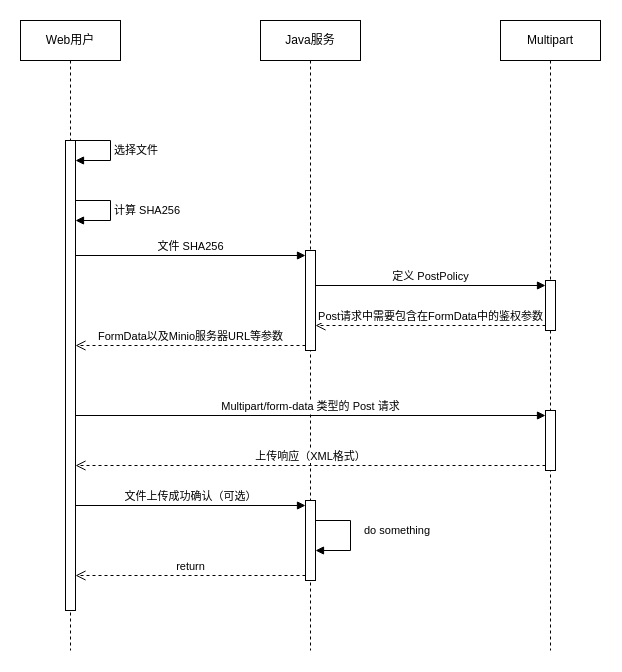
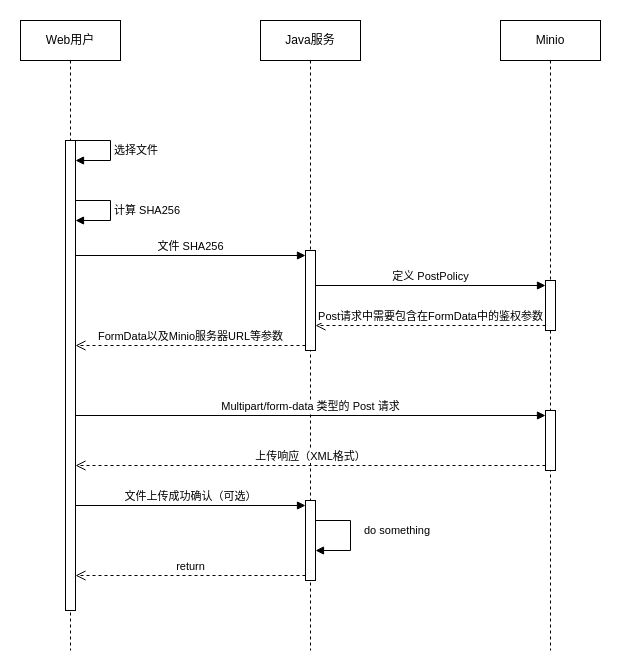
- <mxCell id="10" value="Multipart" style="shape=umlLifeline;perimeter=lifelinePerimeter;whiteSpace=wrap;html=1;container=1;dropTarget=0;collapsible=0;recursiveResize=0;outlineConnect=0;portConstraint=eastwest;newEdgeStyle={&quot;curved&quot;:0,&quot;rounded&quot;:0};" vertex="1" parent="1"><mxGeometry x="500" y="20" width="100" height="630" as="geometry" /></mxCell>
+ <mxCell id="10" value="Minio" style="shape=umlLifeline;perimeter=lifelinePerimeter;whiteSpace=wrap;html=1;container=1;dropTarget=0;collapsible=0;recursiveResize=0;outlineConnect=0;portConstraint=eastwest;newEdgeStyle={&quot;curved&quot;:0,&quot;rounded&quot;:0};" vertex="1" parent="1"><mxGeometry x="500" y="20" width="100" height="630" as="geometry" /></mxCell>
